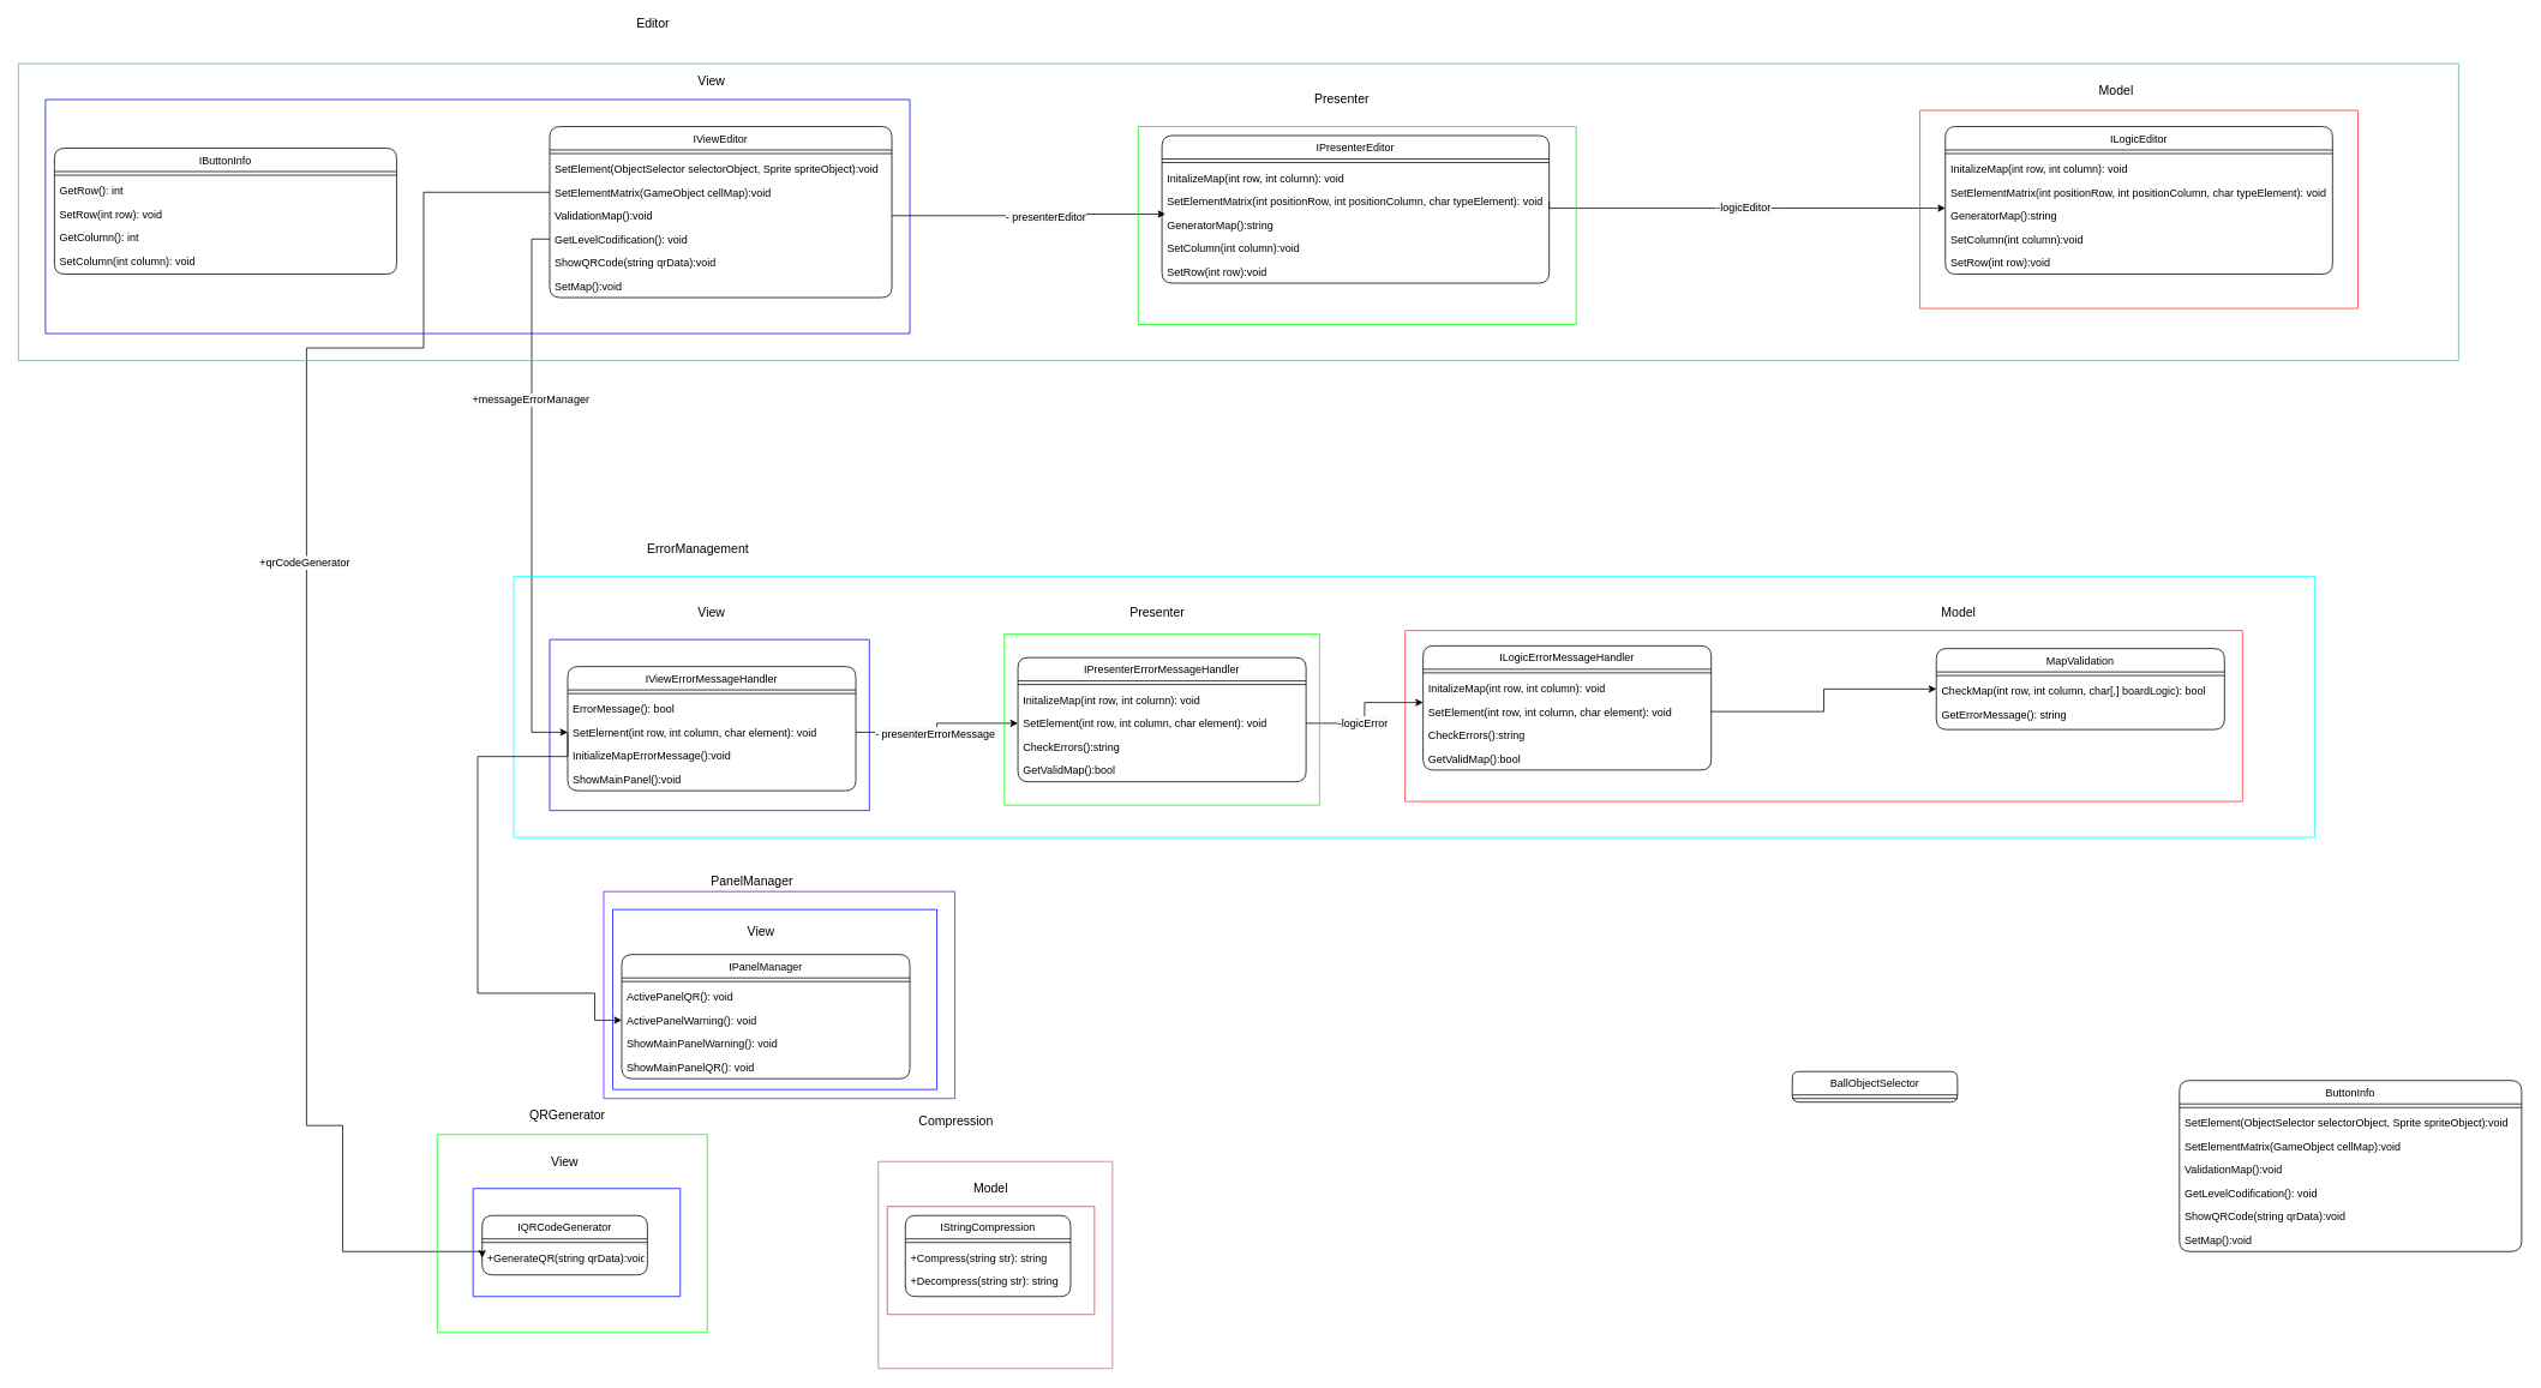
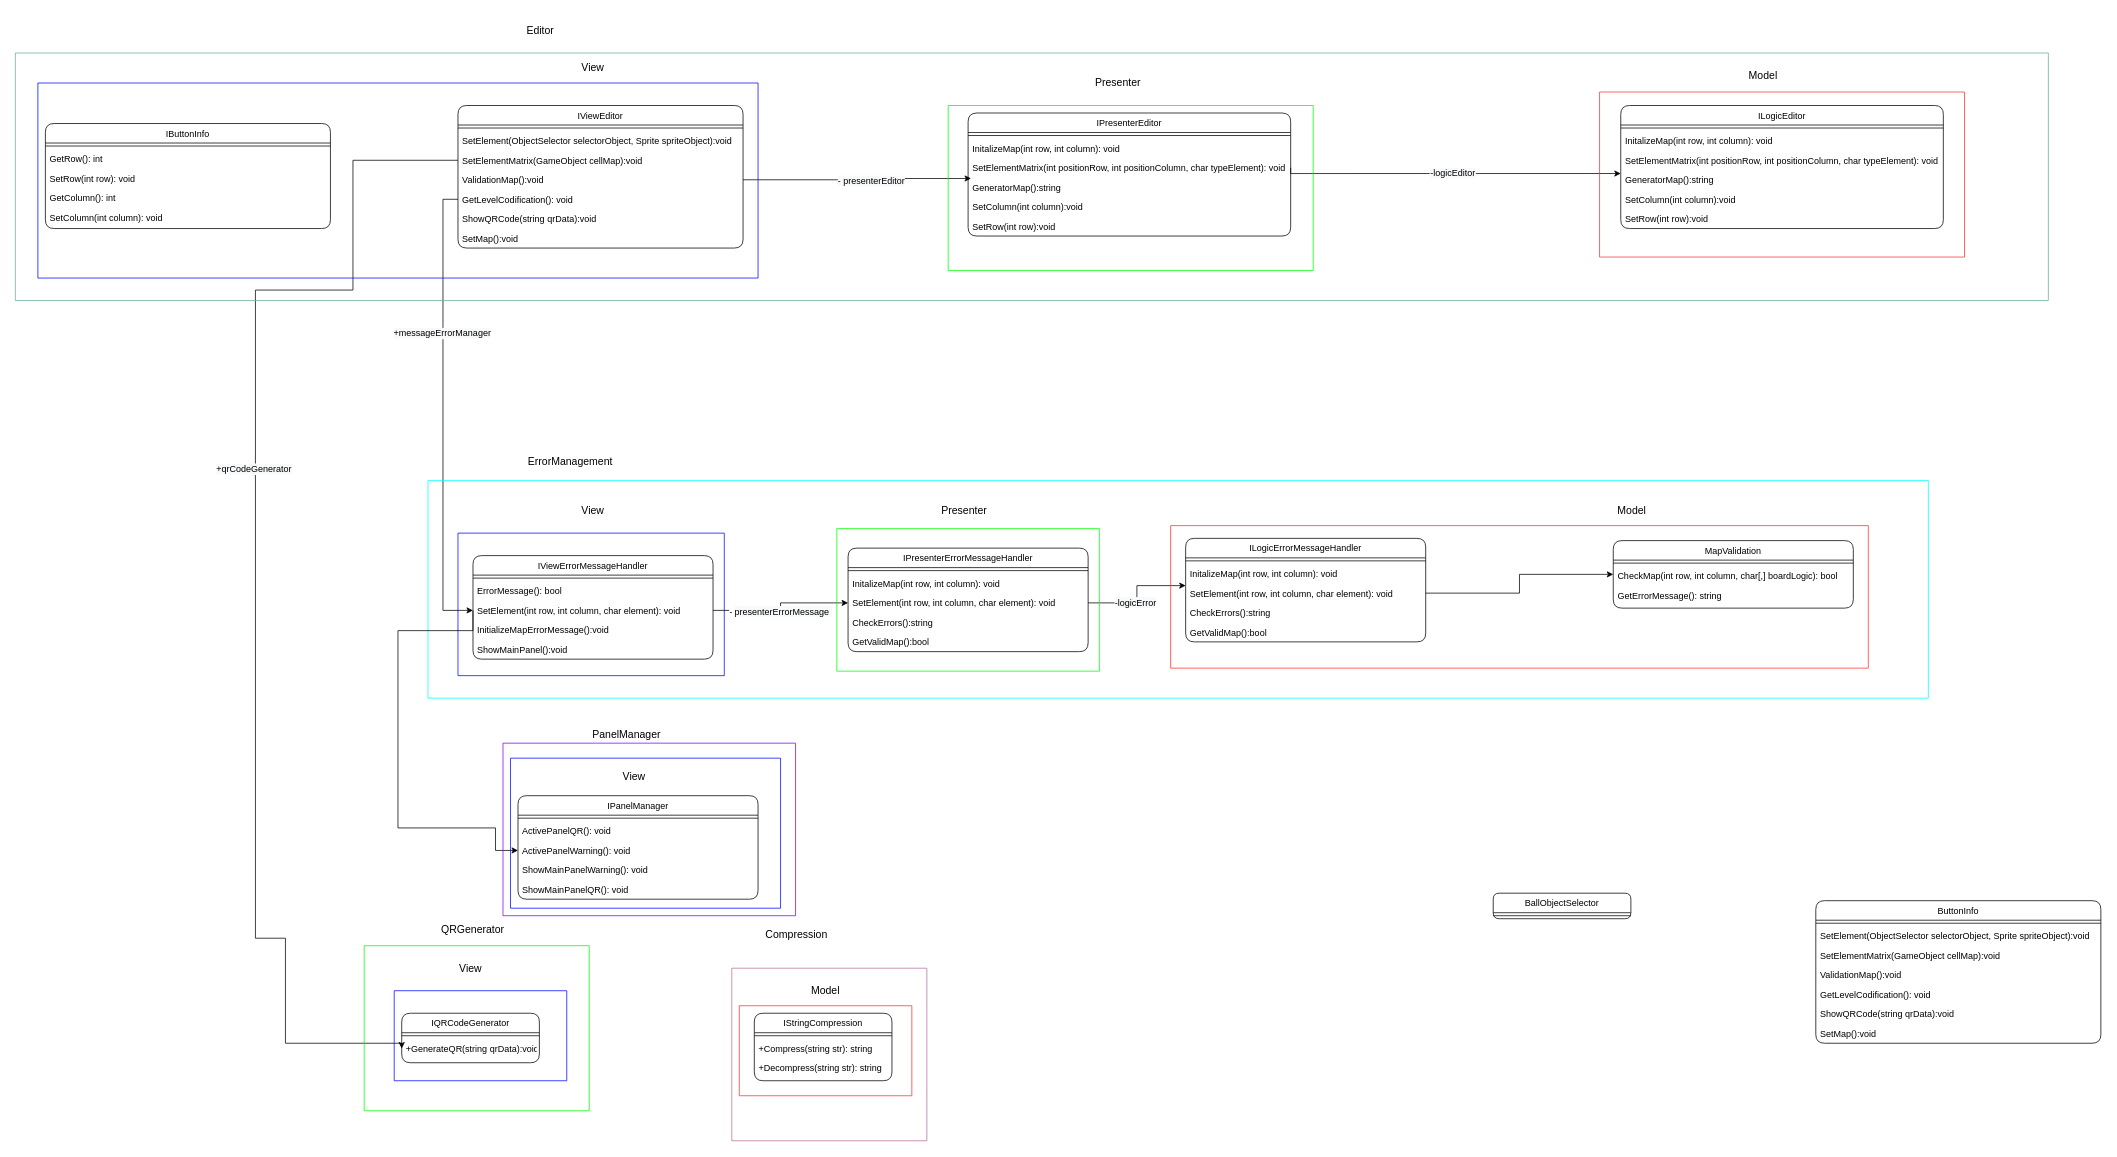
- <mxCell id="82" value="&lt;font style=&quot;font-size: 14px&quot;&gt;Editor&lt;/font&gt;" style="text;html=1;strokeColor=none;fillColor=none;align=center;verticalAlign=middle;whiteSpace=wrap;rounded=0;" parent="1" vertex="1"><mxGeometry x="685" y="5" width="80" height="40" as="geometry" /></mxCell>
+ <mxCell id="82" value="&lt;font style=&quot;font-size: 14px&quot;&gt;Editor&lt;/font&gt;" style="text;html=1;strokeColor=none;fillColor=none;align=center;verticalAlign=middle;whiteSpace=wrap;rounded=0;" parent="1" vertex="1"><mxGeometry x="680" y="20" width="80" height="40" as="geometry" /></mxCell>
- <mxCell id="98" value="&lt;font style=&quot;font-size: 14px&quot;&gt;ErrorManagement&lt;/font&gt;" style="text;html=1;strokeColor=none;fillColor=none;align=center;verticalAlign=middle;whiteSpace=wrap;rounded=0;" parent="1" vertex="1"><mxGeometry x="700" y="600" width="150" height="20" as="geometry" /></mxCell>
+ <mxCell id="98" value="&lt;font style=&quot;font-size: 14px&quot;&gt;ErrorManagement&lt;/font&gt;" style="text;html=1;strokeColor=none;fillColor=none;align=center;verticalAlign=middle;whiteSpace=wrap;rounded=0;" parent="1" vertex="1"><mxGeometry x="685" y="605" width="150" height="20" as="geometry" /></mxCell>
